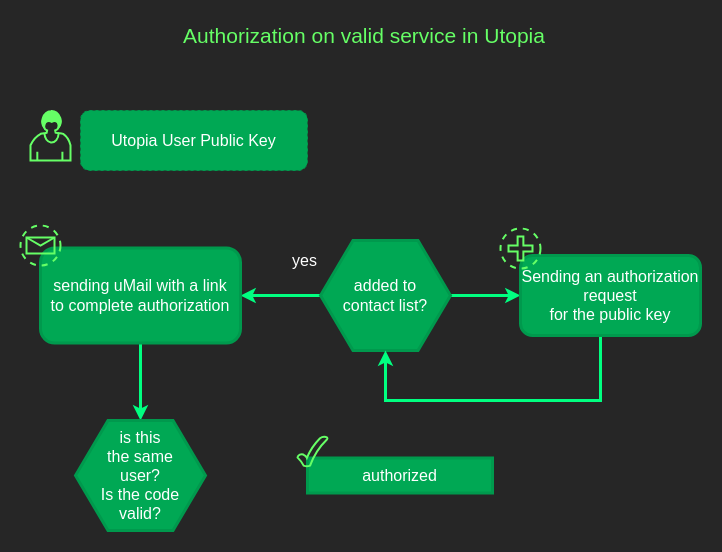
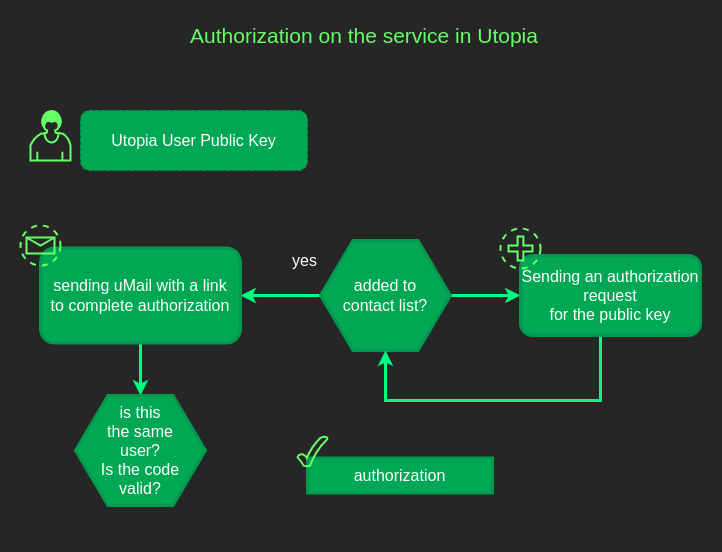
- <mxCell id="2" value="Authorization on valid service in Utopia" style="text;html=1;strokeColor=none;fillColor=none;align=center;verticalAlign=middle;whiteSpace=wrap;rounded=0;fontSize=21;fontColor=#66FF66;fontStyle=0" vertex="1" parent="1"><mxGeometry x="57" y="20" width="614" height="30" as="geometry" /></mxCell>
+ <mxCell id="2" value="Authorization on the service in Utopia" style="text;html=1;strokeColor=none;fillColor=none;align=center;verticalAlign=middle;whiteSpace=wrap;rounded=0;fontSize=21;fontColor=#66FF66;fontStyle=0" vertex="1" parent="1"><mxGeometry x="57" y="20" width="614" height="30" as="geometry" /></mxCell>
- <mxCell id="13" value="is this&lt;br&gt;the same&lt;br&gt;user?&lt;br&gt;Is the code&lt;br&gt;valid?" style="shape=hexagon;html=1;whiteSpace=wrap;perimeter=hexagonPerimeter;rounded=0;strokeColor=#00994D;strokeWidth=3;fillColor=#00A854;fontSize=16;fontColor=#FFFFFF;" vertex="1" parent="1"><mxGeometry x="75" y="420" width="130" height="110" as="geometry" /></mxCell>
+ <mxCell id="13" value="is this&lt;br&gt;the same&lt;br&gt;user?&lt;br&gt;Is the code&lt;br&gt;valid?" style="shape=hexagon;html=1;whiteSpace=wrap;perimeter=hexagonPerimeter;rounded=0;strokeColor=#00994D;strokeWidth=3;fillColor=#00A854;fontSize=16;fontColor=#FFFFFF;" vertex="1" parent="1"><mxGeometry x="75" y="395" width="130" height="110" as="geometry" /></mxCell>
- <mxCell id="14" value="authorized" style="rounded=0;whiteSpace=wrap;html=1;strokeColor=#00994D;strokeWidth=3;fillColor=#00A854;fontSize=16;fontColor=#FFFFFF;gradientColor=none;" vertex="1" parent="1"><mxGeometry x="307" y="457.5" width="185" height="35" as="geometry" /></mxCell>
+ <mxCell id="14" value="authorization" style="rounded=0;whiteSpace=wrap;html=1;strokeColor=#00994D;strokeWidth=3;fillColor=#00A854;fontSize=16;fontColor=#FFFFFF;gradientColor=none;" vertex="1" parent="1"><mxGeometry x="307" y="457.5" width="185" height="35" as="geometry" /></mxCell>
